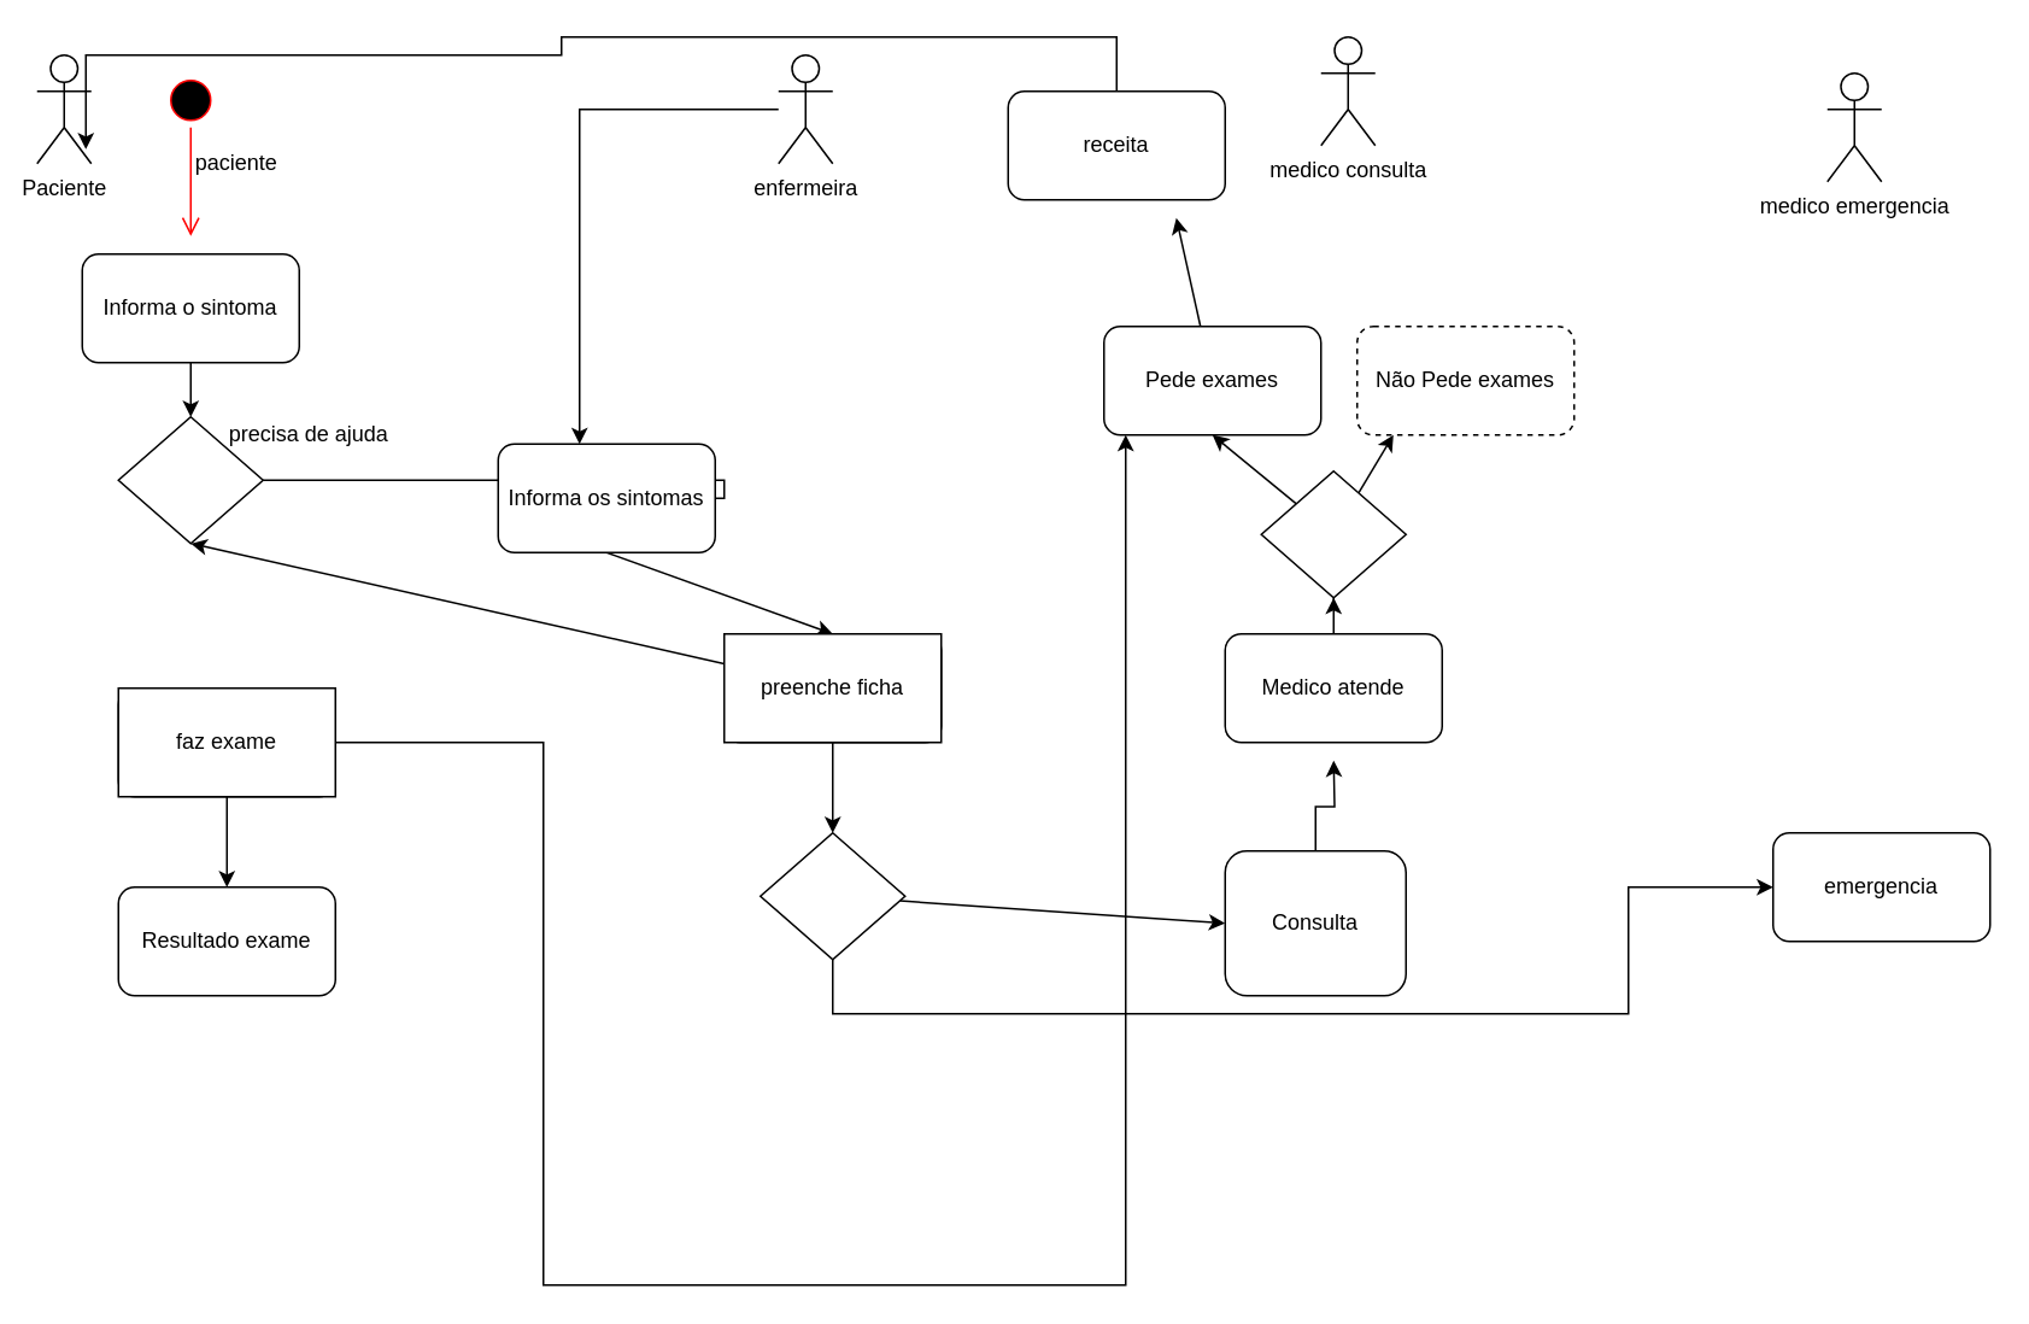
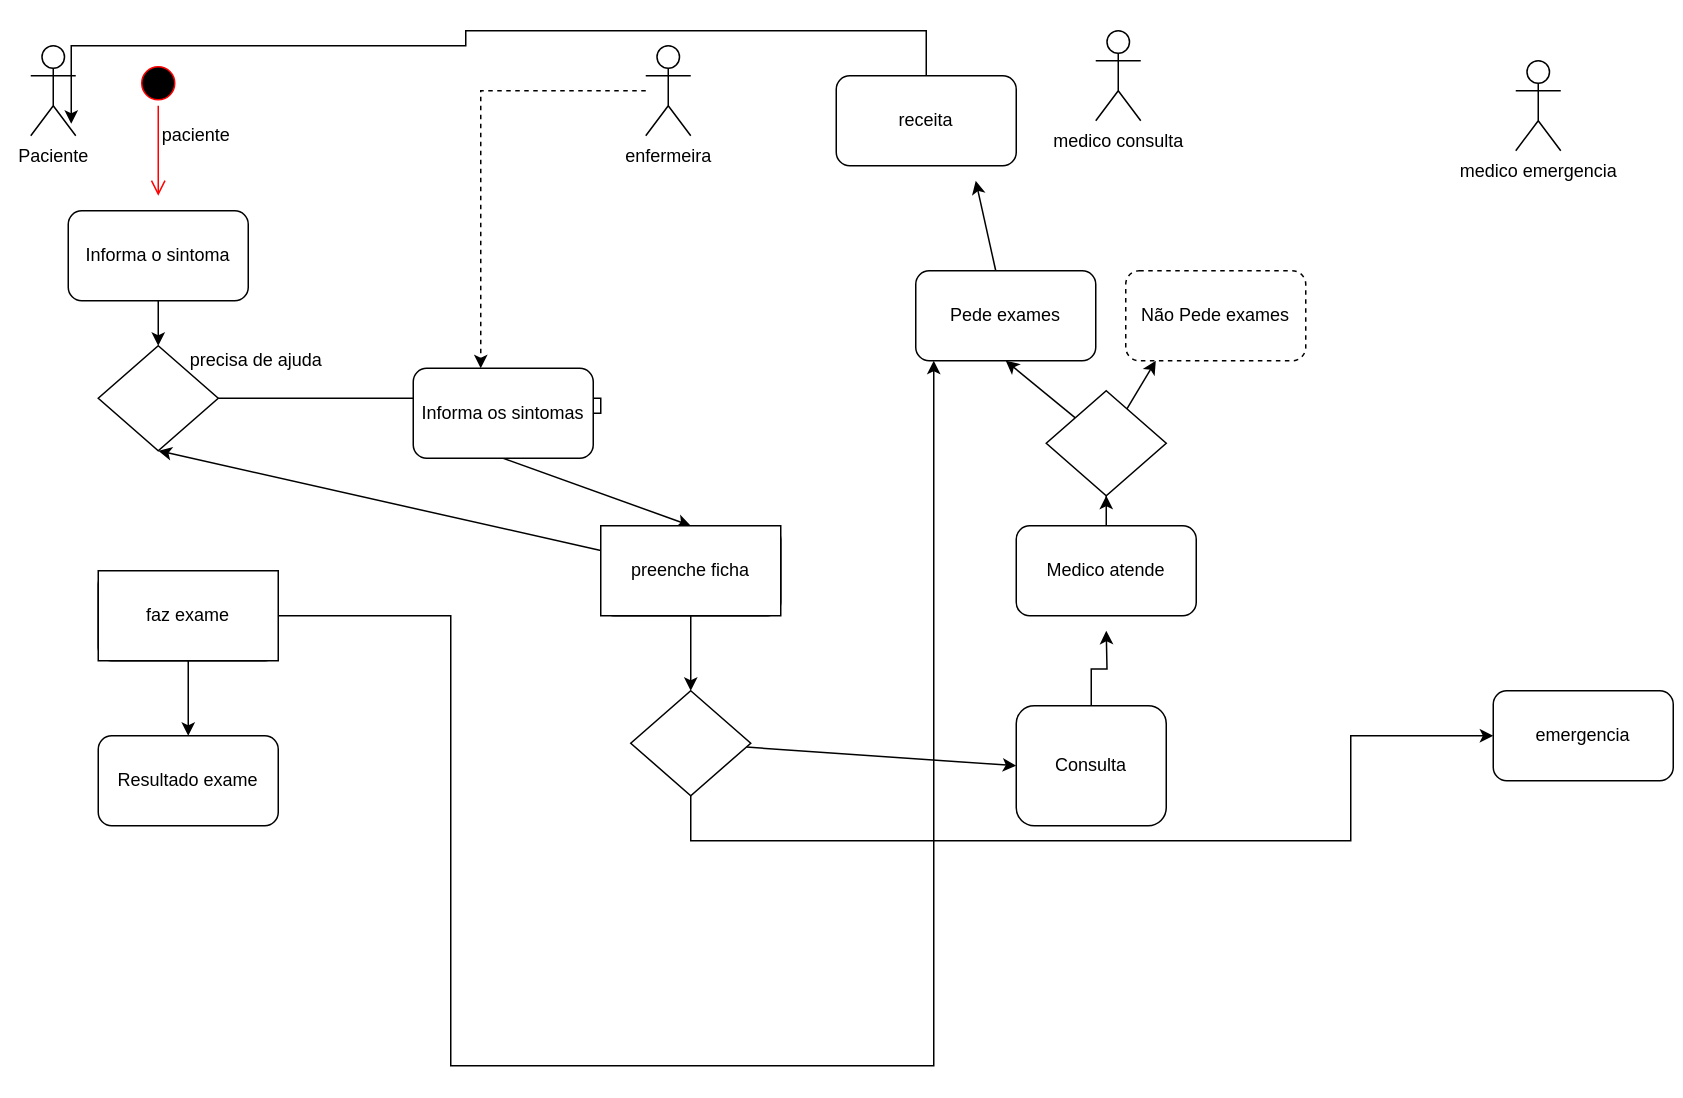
- <mxCell id="15" style="edgeStyle=orthogonalEdgeStyle;rounded=0;orthogonalLoop=1;jettySize=auto;html=1;entryX=0.375;entryY=0;entryDx=0;entryDy=0;entryPerimeter=0;" edge="1" parent="1" source="16" target="14"><mxGeometry relative="1" as="geometry" /></mxCell>
+ <mxCell id="15" style="edgeStyle=orthogonalEdgeStyle;rounded=0;orthogonalLoop=1;jettySize=auto;html=1;entryX=0.375;entryY=0;entryDx=0;entryDy=0;entryPerimeter=0;dashed=1;" edge="1" parent="1" source="16" target="14"><mxGeometry relative="1" as="geometry" /></mxCell>
- <mxCell id="25" value="emergencia" style="rounded=1;whiteSpace=wrap;html=1;" vertex="1" parent="1"><mxGeometry x="980" y="460" width="120" height="60" as="geometry" /></mxCell>
+ <mxCell id="25" value="emergencia" style="rounded=1;whiteSpace=wrap;html=1;" vertex="1" parent="1"><mxGeometry x="995" y="460" width="120" height="60" as="geometry" /></mxCell>
